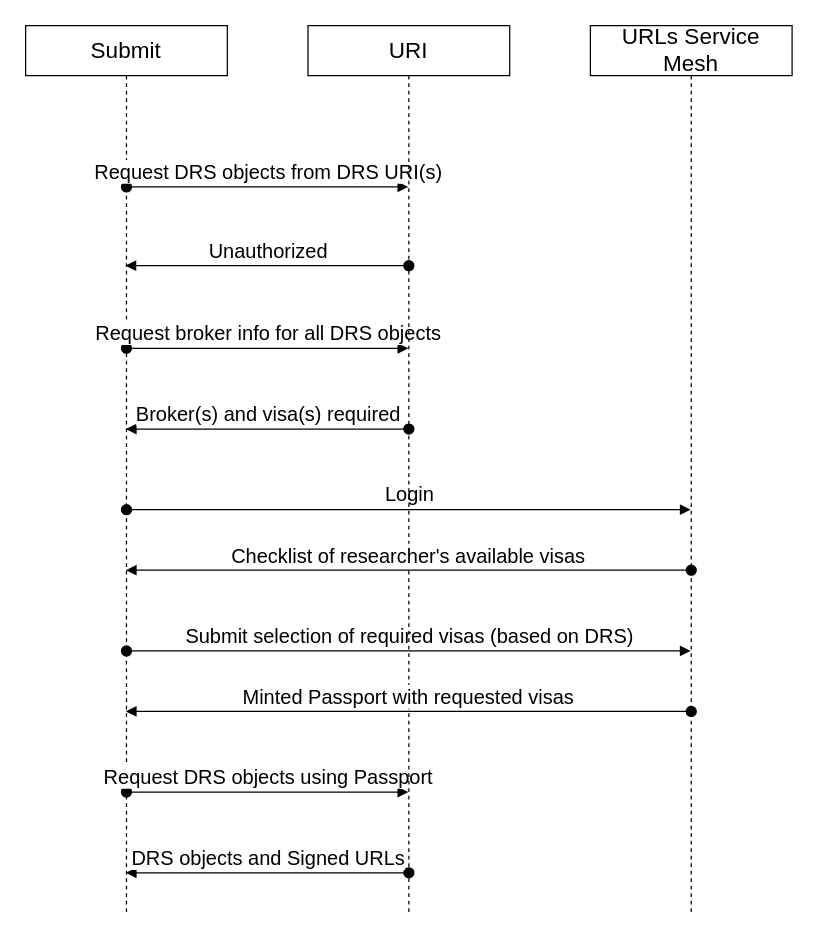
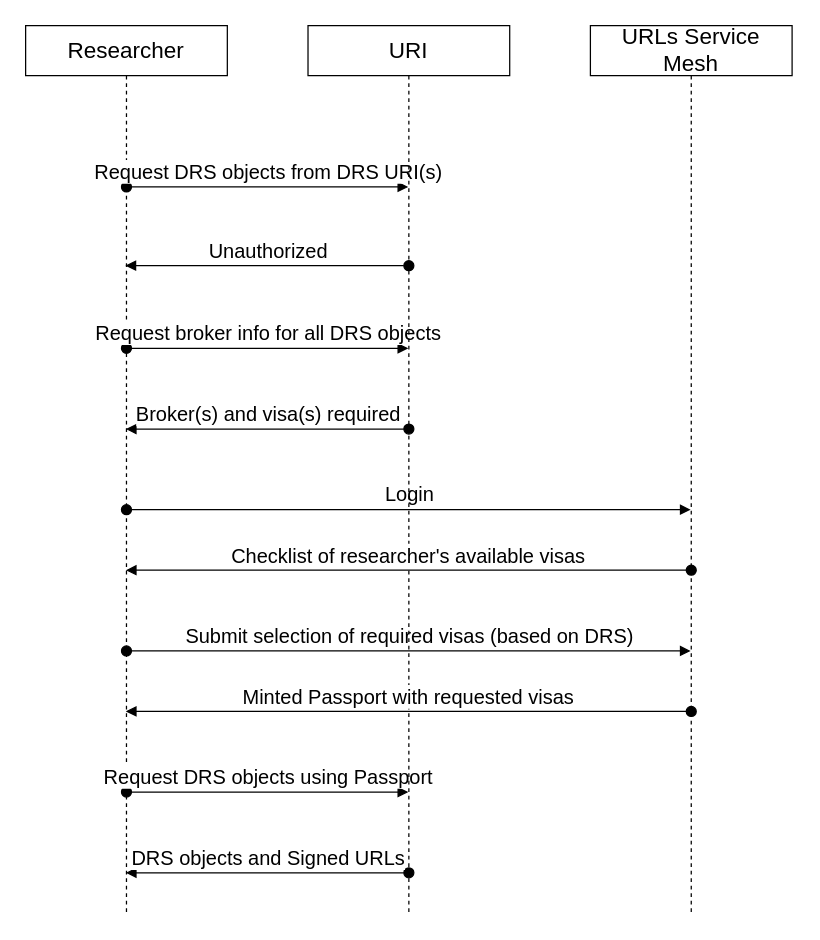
- <mxCell id="3" value="&lt;font style=&quot;font-size: 18px&quot;&gt;Submit&lt;/font&gt;" style="shape=umlLifeline;perimeter=lifelinePerimeter;whiteSpace=wrap;html=1;container=1;collapsible=0;recursiveResize=0;outlineConnect=0;" parent="2" vertex="1"><mxGeometry width="161.363" height="710" as="geometry" /></mxCell>
+ <mxCell id="3" value="&lt;font style=&quot;font-size: 18px&quot;&gt;Researcher&lt;/font&gt;" style="shape=umlLifeline;perimeter=lifelinePerimeter;whiteSpace=wrap;html=1;container=1;collapsible=0;recursiveResize=0;outlineConnect=0;" parent="2" vertex="1"><mxGeometry width="161.363" height="710" as="geometry" /></mxCell>
